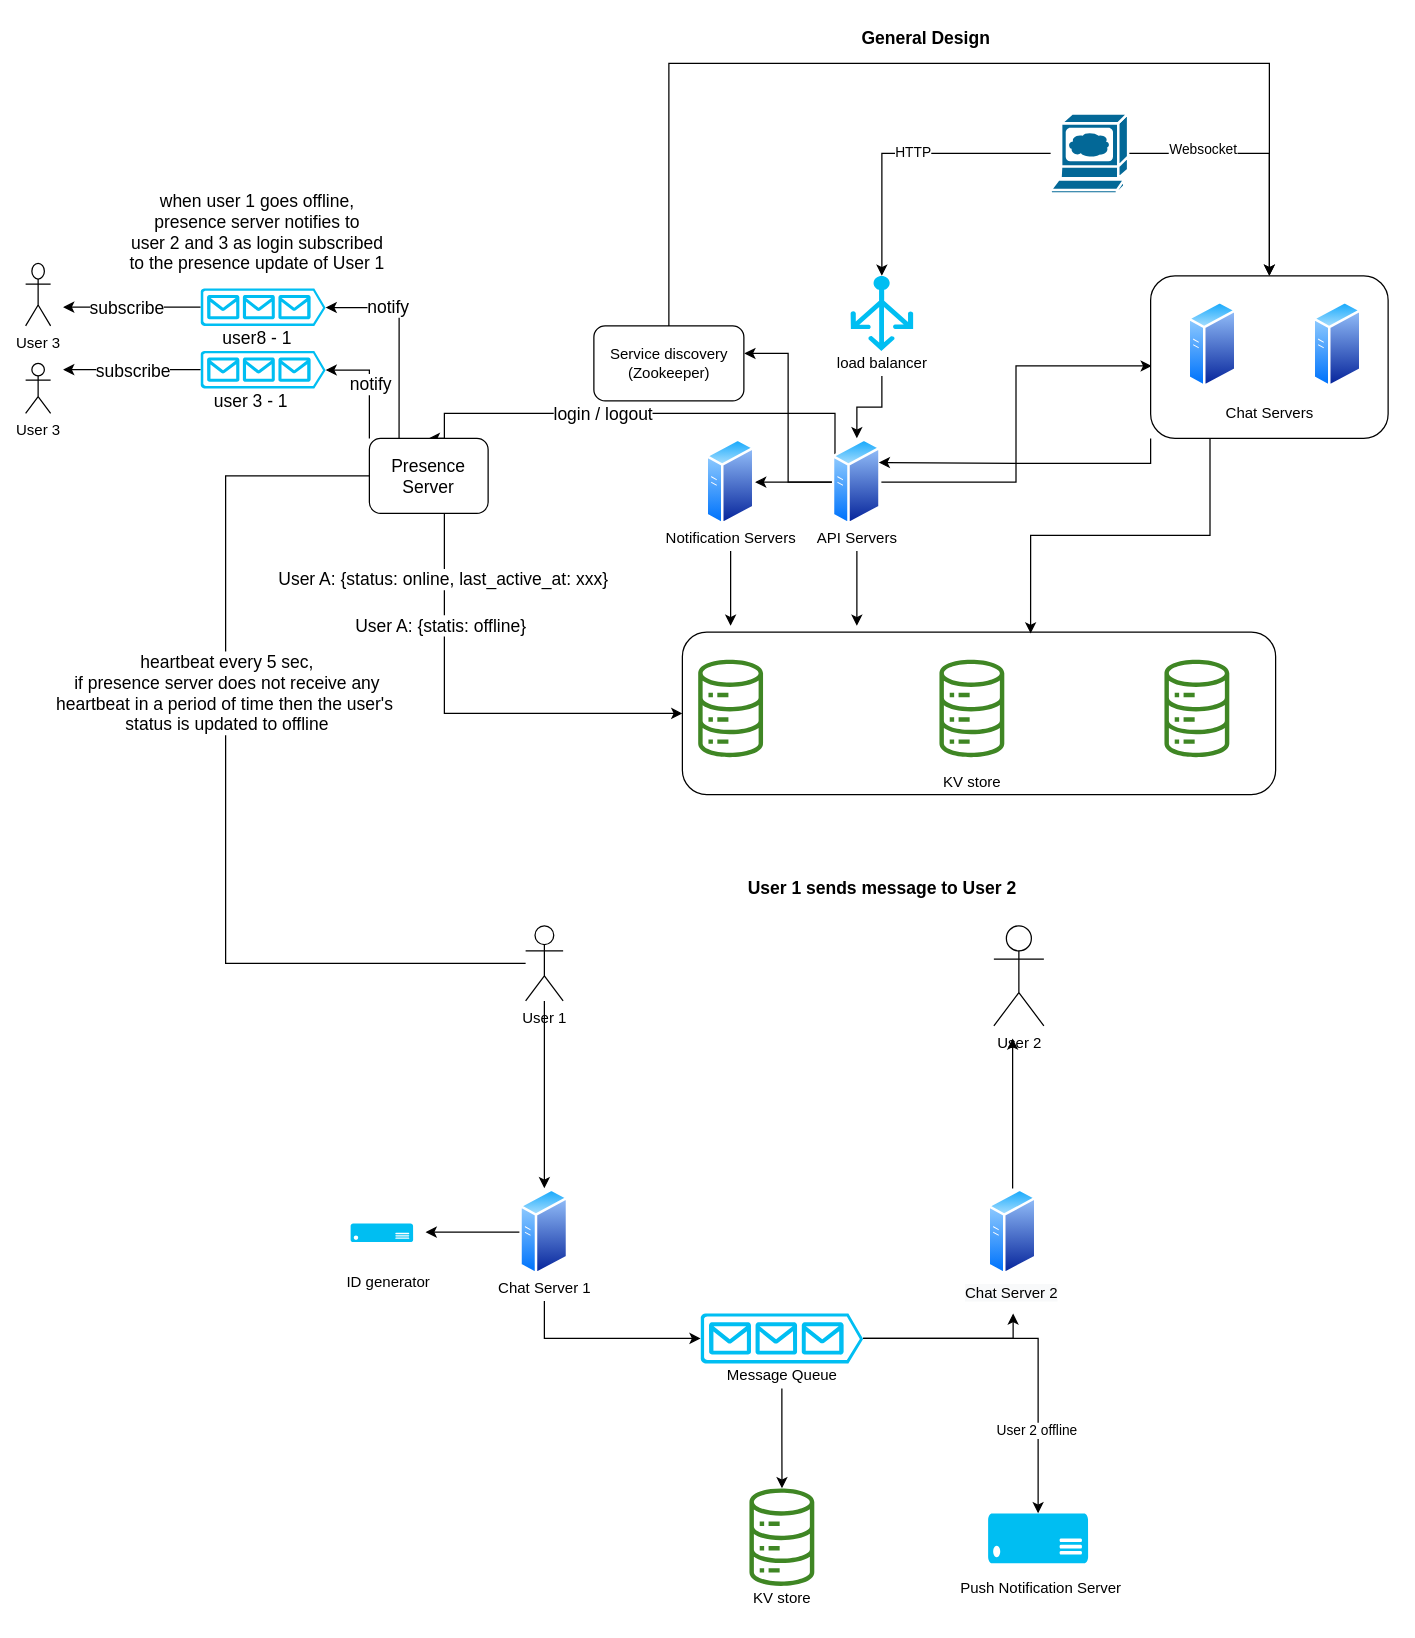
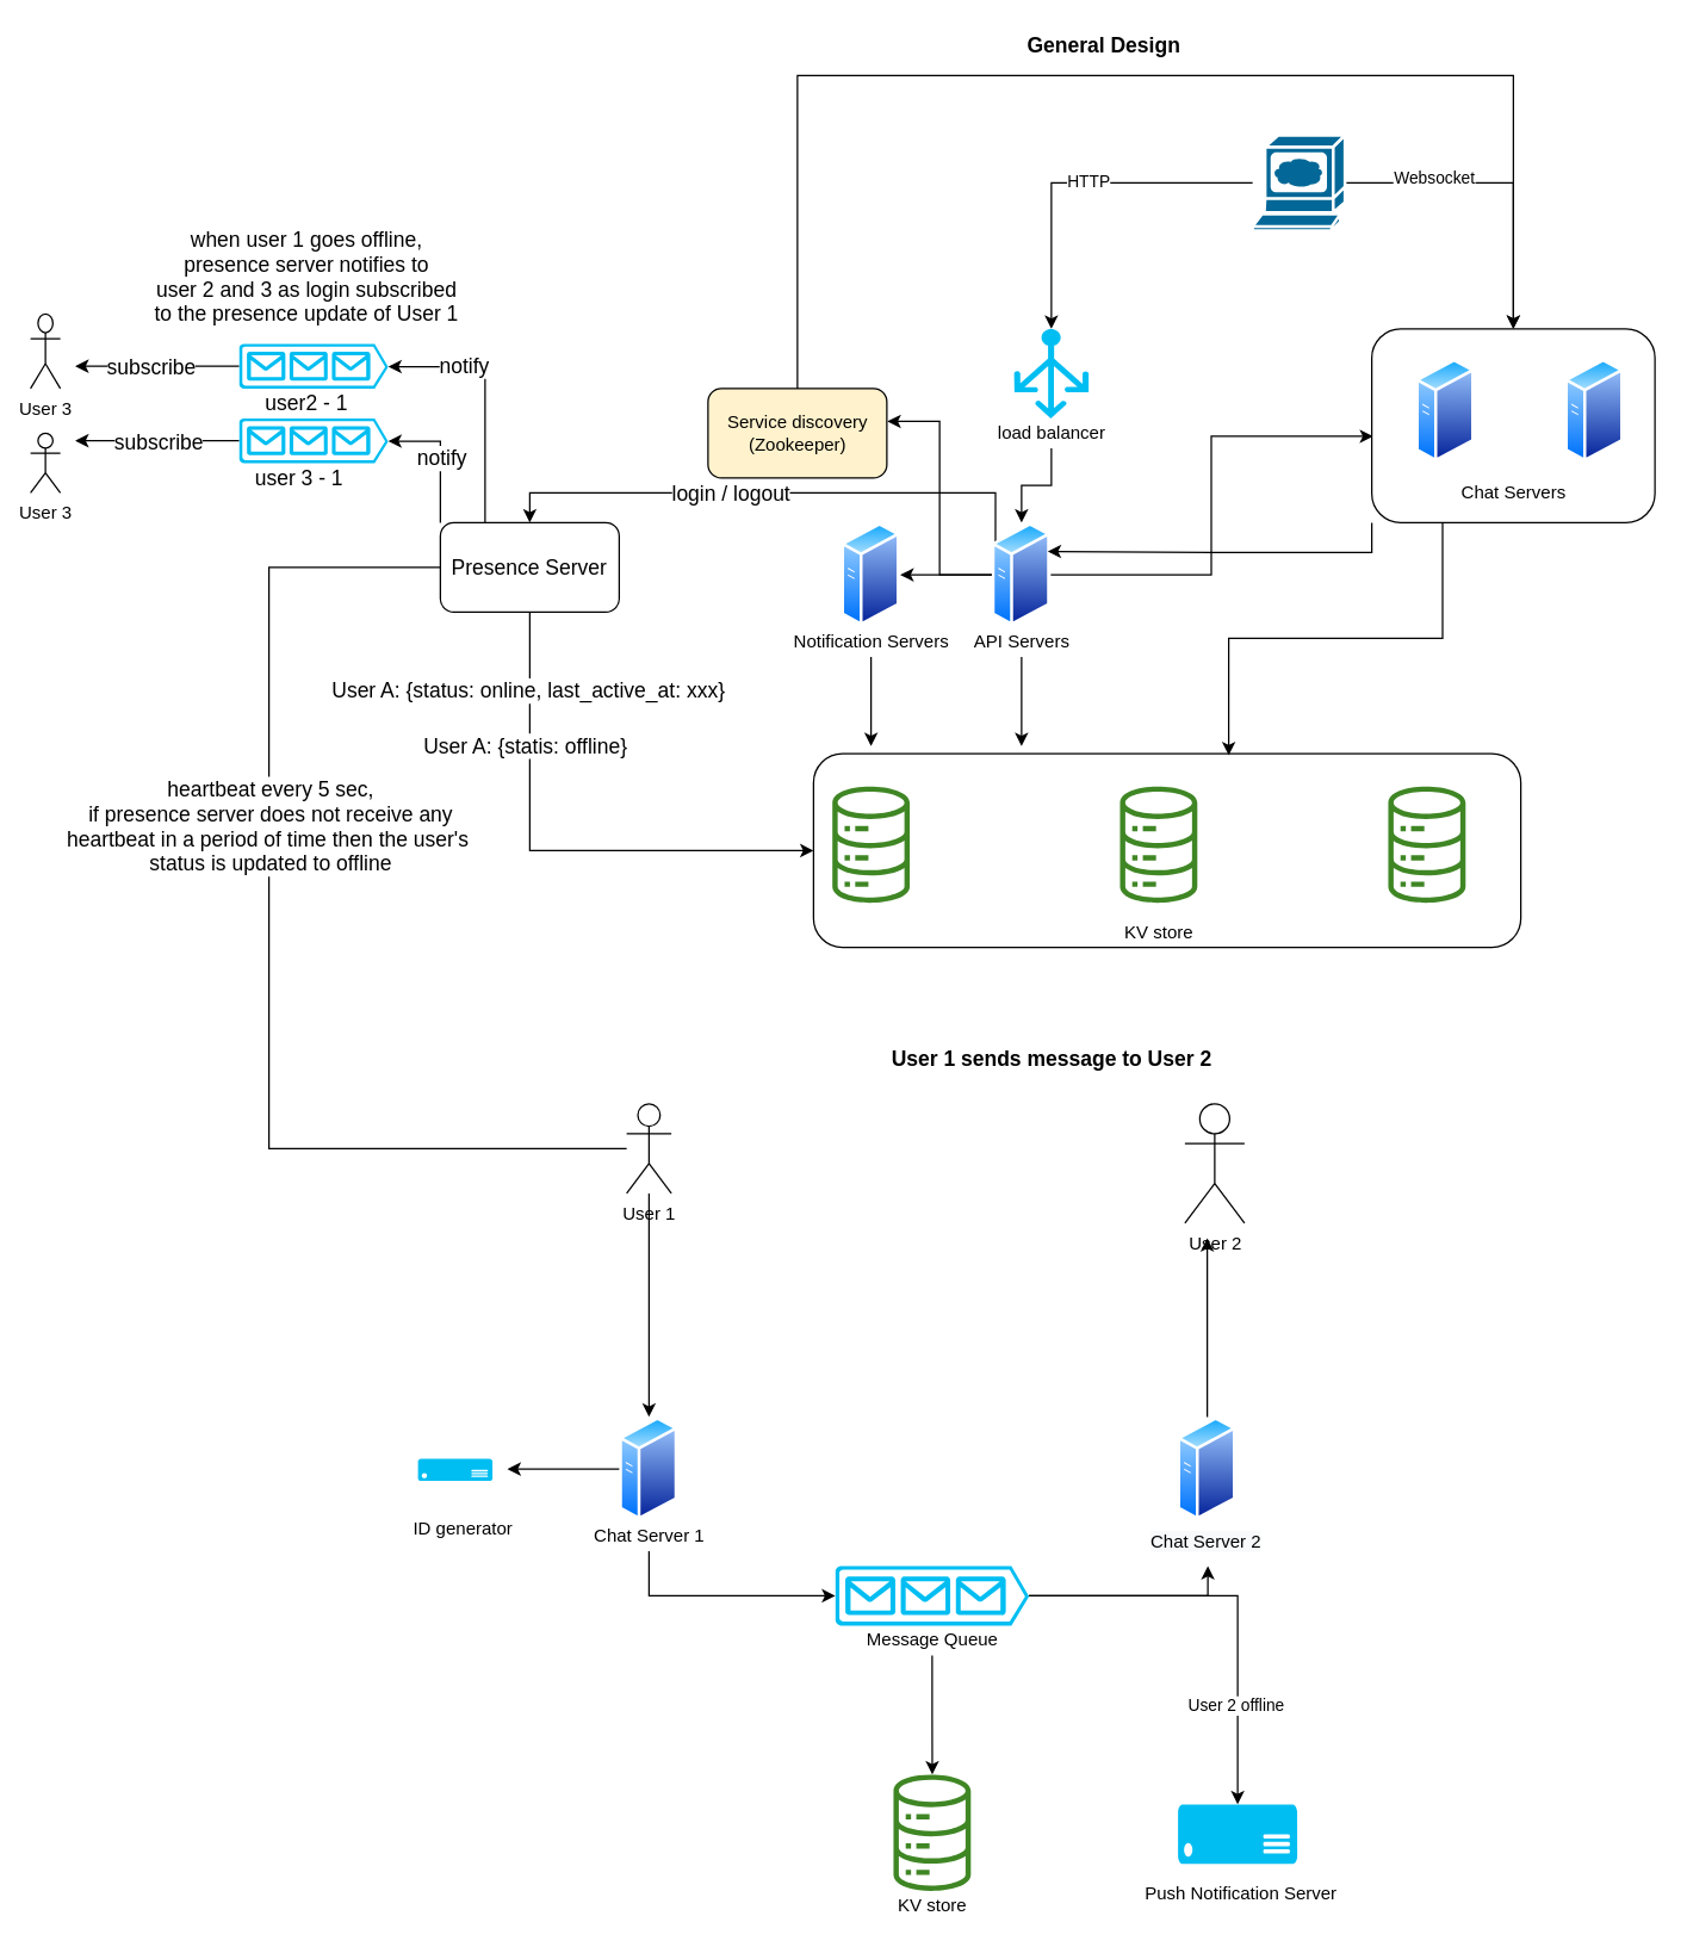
- <mxCell id="71" value="user8 - 1" style="text;html=1;align=center;verticalAlign=middle;resizable=0;points=[];autosize=1;strokeColor=none;fillColor=none;fontSize=14;" vertex="1" parent="1"><mxGeometry x="170" y="260" width="70" height="20" as="geometry" /></mxCell>
+ <mxCell id="71" value="user2 - 1" style="text;html=1;align=center;verticalAlign=middle;resizable=0;points=[];autosize=1;strokeColor=none;fillColor=none;fontSize=14;" vertex="1" parent="1"><mxGeometry x="170" y="260" width="70" height="20" as="geometry" /></mxCell>
- <mxCell id="33" value="Service discovery (Zookeeper)" style="rounded=1;whiteSpace=wrap;html=1;" vertex="1" parent="1"><mxGeometry x="474.6" y="260" width="120" height="60" as="geometry" /></mxCell>
+ <mxCell id="33" value="Service discovery (Zookeeper)" style="rounded=1;whiteSpace=wrap;html=1;fillColor=#fff2cc;" vertex="1" parent="1"><mxGeometry x="474.6" y="260" width="120" height="60" as="geometry" /></mxCell>
- <mxCell id="67" value="Presence Server" style="rounded=1;whiteSpace=wrap;html=1;fontSize=14;" vertex="1" parent="1"><mxGeometry x="295" y="350" width="95" height="60" as="geometry" /></mxCell>
+ <mxCell id="67" value="Presence Server" style="rounded=1;whiteSpace=wrap;html=1;fontSize=14;" vertex="1" parent="1"><mxGeometry x="295" y="350" width="120" height="60" as="geometry" /></mxCell>
